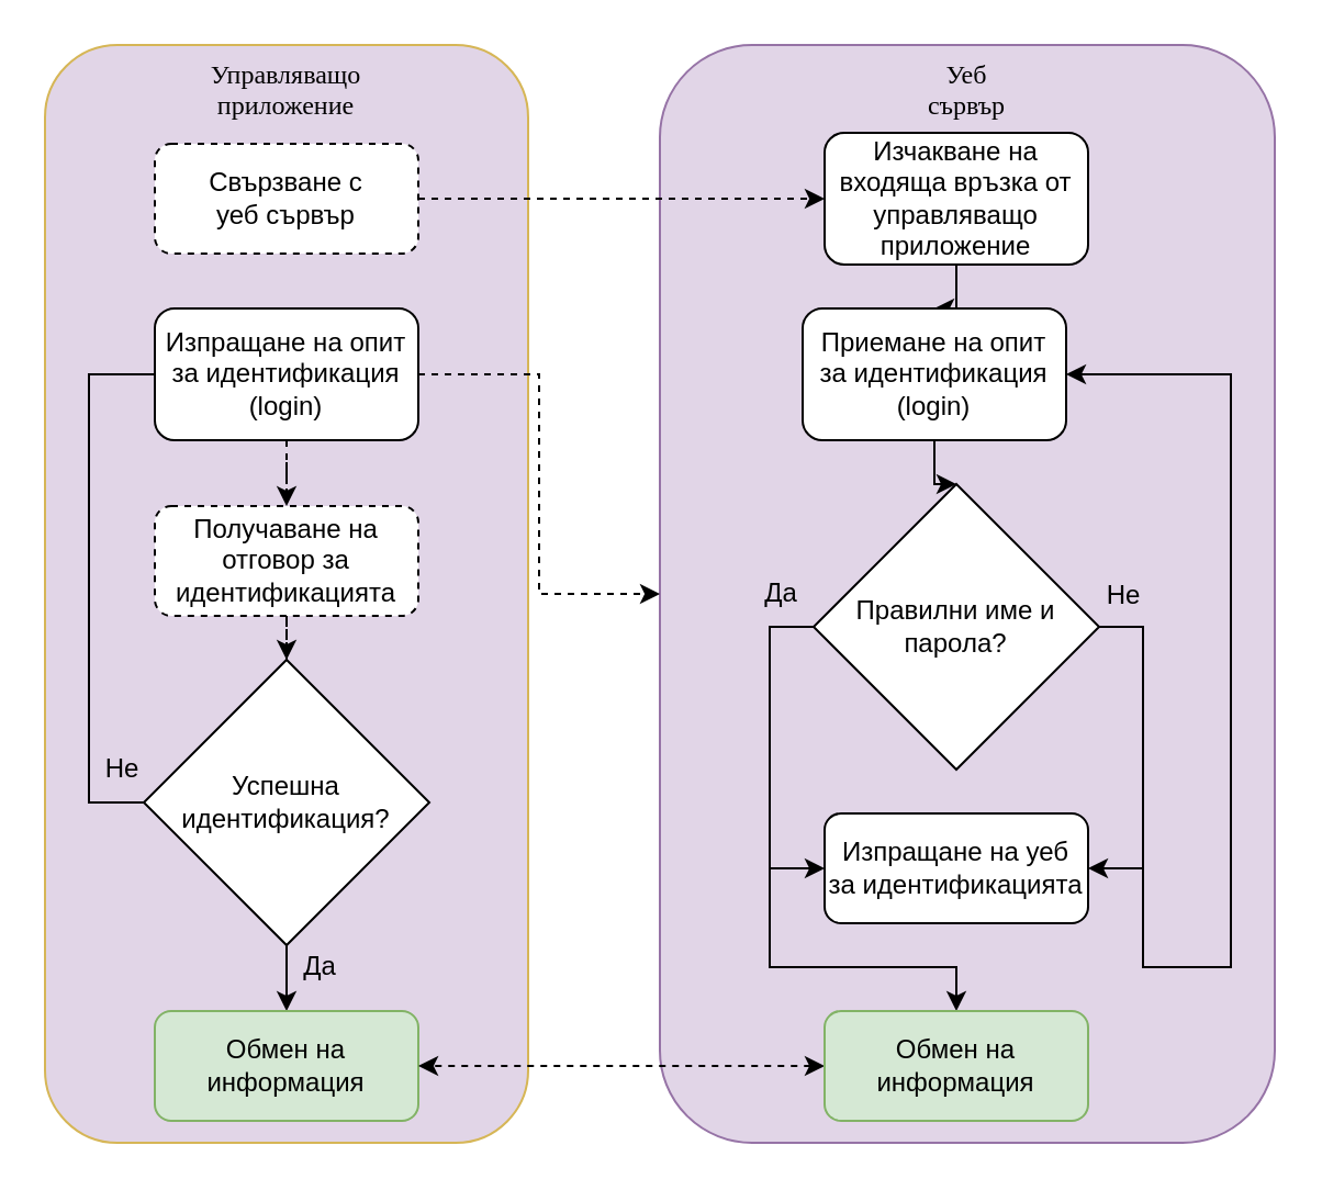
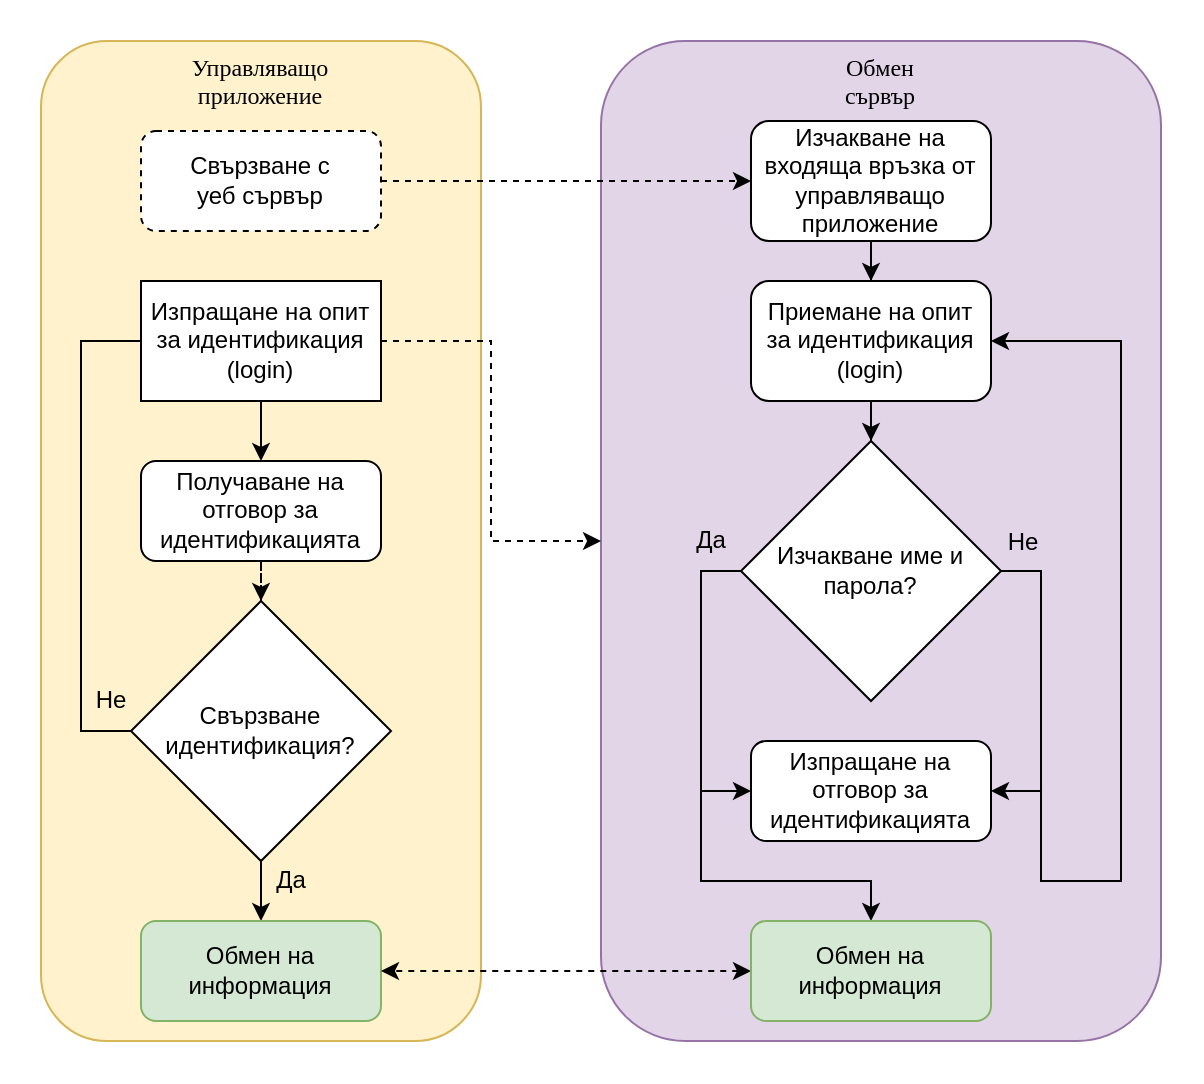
- <mxCell id="2" value="Управляващо&lt;br&gt;приложение" style="rounded=1;whiteSpace=wrap;html=1;fillColor=#e1d5e7;strokeColor=#d6b656;fontFamily=Tahoma;fontStyle=0;verticalAlign=top;" parent="1" vertex="1"><mxGeometry x="20" y="20" width="220" height="500" as="geometry" /></mxCell>
+ <mxCell id="2" value="Управляващо&lt;br&gt;приложение" style="rounded=1;whiteSpace=wrap;html=1;fillColor=#fff2cc;strokeColor=#d6b656;fontFamily=Tahoma;fontStyle=0;verticalAlign=top;" parent="1" vertex="1"><mxGeometry x="20" y="20" width="220" height="500" as="geometry" /></mxCell>
- <mxCell id="3" value="Уеб&lt;br&gt;сървър" style="rounded=1;whiteSpace=wrap;html=1;fillColor=#e1d5e7;strokeColor=#9673a6;fontFamily=Tahoma;fontStyle=0;verticalAlign=top;" vertex="1" parent="1"><mxGeometry x="300" y="20" width="280" height="500" as="geometry" /></mxCell>
+ <mxCell id="3" value="Обмен&lt;br&gt;сървър" style="rounded=1;whiteSpace=wrap;html=1;fillColor=#e1d5e7;strokeColor=#9673a6;fontFamily=Tahoma;fontStyle=0;verticalAlign=top;" vertex="1" parent="1"><mxGeometry x="300" y="20" width="280" height="500" as="geometry" /></mxCell>
- <mxCell id="8" value="Изпращане на опит&lt;br&gt;за идентификация (login)" style="rounded=1;whiteSpace=wrap;html=1;" vertex="1" parent="1"><mxGeometry x="70" y="140" width="120" height="60" as="geometry" /></mxCell>
+ <mxCell id="8" value="Изпращане на опит&lt;br&gt;за идентификация (login)" style="whiteSpace=wrap;html=1;rounded=0;" vertex="1" parent="1"><mxGeometry x="70" y="140" width="120" height="60" as="geometry" /></mxCell>
- <mxCell id="18" value="Приемане на опит&lt;br&gt;за идентификация (login)" style="rounded=1;whiteSpace=wrap;html=1;" vertex="1" parent="1"><mxGeometry x="365" y="140" width="120" height="60" as="geometry" /></mxCell>
+ <mxCell id="18" value="Приемане на опит&lt;br&gt;за идентификация (login)" style="rounded=1;whiteSpace=wrap;html=1;" vertex="1" parent="1"><mxGeometry x="375" y="140" width="120" height="60" as="geometry" /></mxCell>
- <mxCell id="6" style="edgeStyle=orthogonalEdgeStyle;rounded=0;orthogonalLoop=1;jettySize=auto;html=1;entryX=0.5;entryY=0;entryDx=0;entryDy=0;labelBackgroundColor=none;dashed=1;" edge="1" parent="1" source="8" target="13"><mxGeometry relative="1" as="geometry" /></mxCell>
+ <mxCell id="6" style="edgeStyle=orthogonalEdgeStyle;rounded=0;orthogonalLoop=1;jettySize=auto;html=1;entryX=0.5;entryY=0;entryDx=0;entryDy=0;labelBackgroundColor=none;" edge="1" parent="1" source="8" target="13"><mxGeometry relative="1" as="geometry" /></mxCell>
- <mxCell id="13" value="Получаване на отговор за идентификацията" style="rounded=1;whiteSpace=wrap;html=1;dashed=1;" vertex="1" parent="1"><mxGeometry x="70" y="230" width="120" height="50" as="geometry" /></mxCell>
+ <mxCell id="13" value="Получаване на отговор за идентификацията" style="rounded=1;whiteSpace=wrap;html=1;" vertex="1" parent="1"><mxGeometry x="70" y="230" width="120" height="50" as="geometry" /></mxCell>
- <mxCell id="24" value="Правилни име и парола?" style="rhombus;whiteSpace=wrap;html=1;" vertex="1" parent="1"><mxGeometry x="370" y="220" width="130" height="130" as="geometry" /></mxCell>
+ <mxCell id="24" value="Изчакване име и парола?" style="rhombus;whiteSpace=wrap;html=1;" vertex="1" parent="1"><mxGeometry x="370" y="220" width="130" height="130" as="geometry" /></mxCell>
- <mxCell id="11" value="&lt;font style=&quot;font-size: 12px&quot;&gt;Успешна идентификация?&lt;/font&gt;" style="rhombus;whiteSpace=wrap;html=1;" vertex="1" parent="1"><mxGeometry x="65" y="300" width="130" height="130" as="geometry" /></mxCell>
+ <mxCell id="11" value="&lt;font style=&quot;font-size: 12px&quot;&gt;Свързване идентификация?&lt;/font&gt;" style="rhombus;whiteSpace=wrap;html=1;" vertex="1" parent="1"><mxGeometry x="65" y="300" width="130" height="130" as="geometry" /></mxCell>
- <mxCell id="25" value="Изпращане на уеб за идентификацията" style="rounded=1;whiteSpace=wrap;html=1;" vertex="1" parent="1"><mxGeometry x="375" y="370" width="120" height="50" as="geometry" /></mxCell>
+ <mxCell id="25" value="Изпращане на отговор за идентификацията" style="rounded=1;whiteSpace=wrap;html=1;" vertex="1" parent="1"><mxGeometry x="375" y="370" width="120" height="50" as="geometry" /></mxCell>
